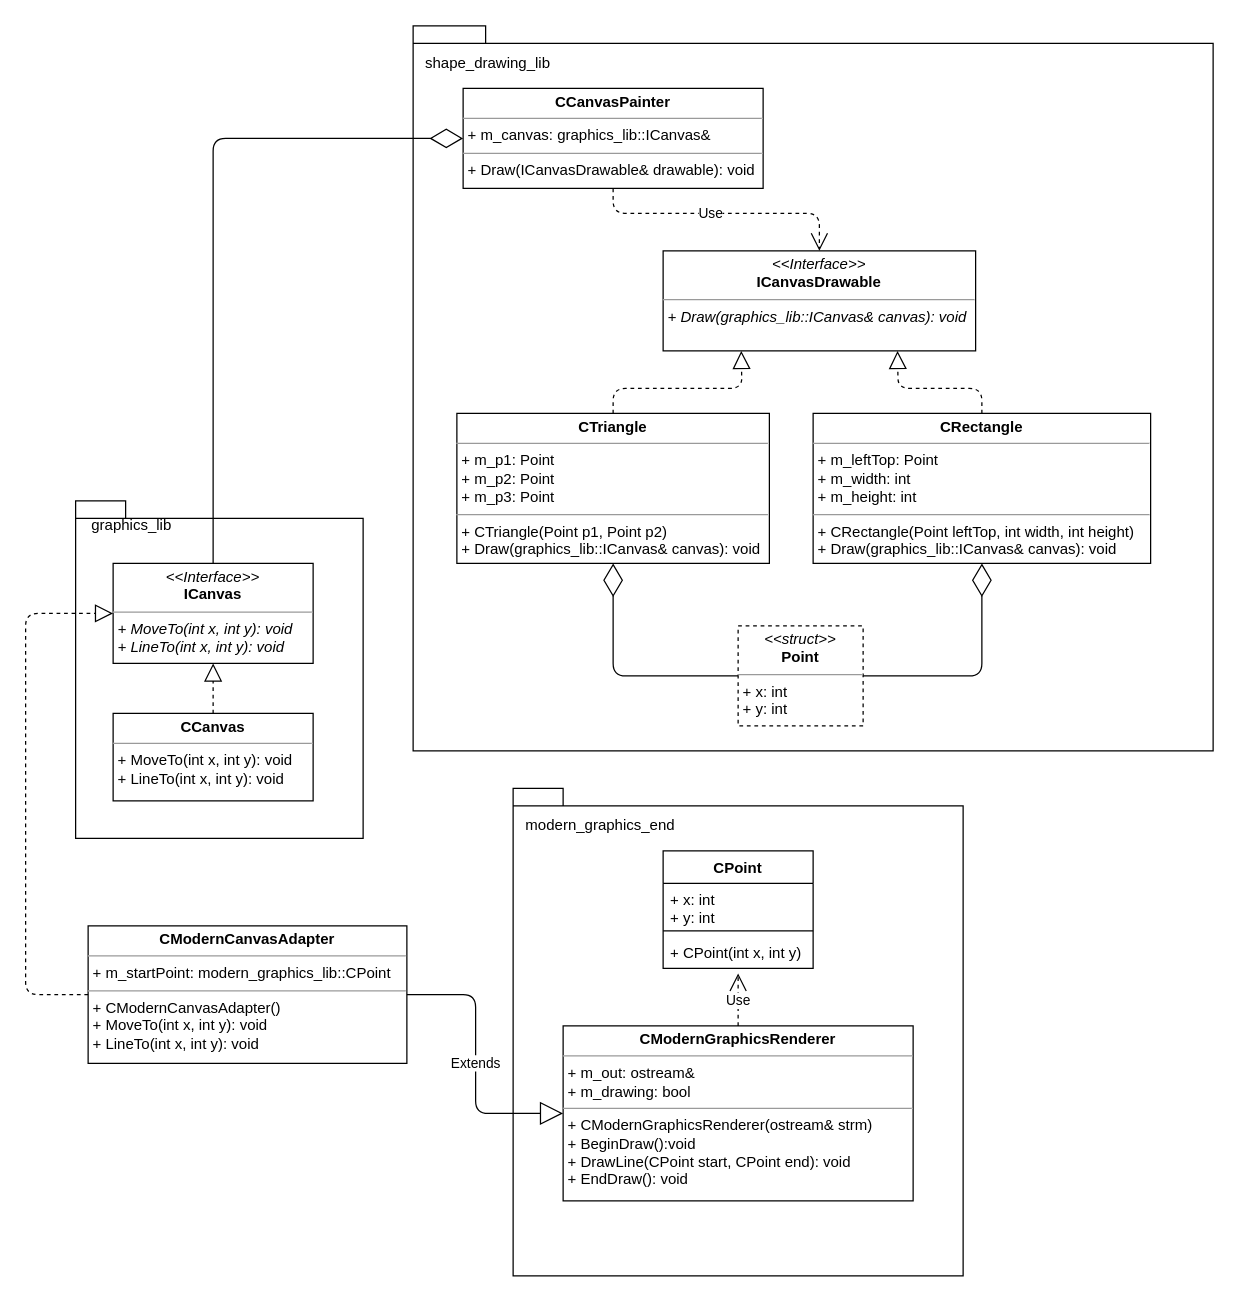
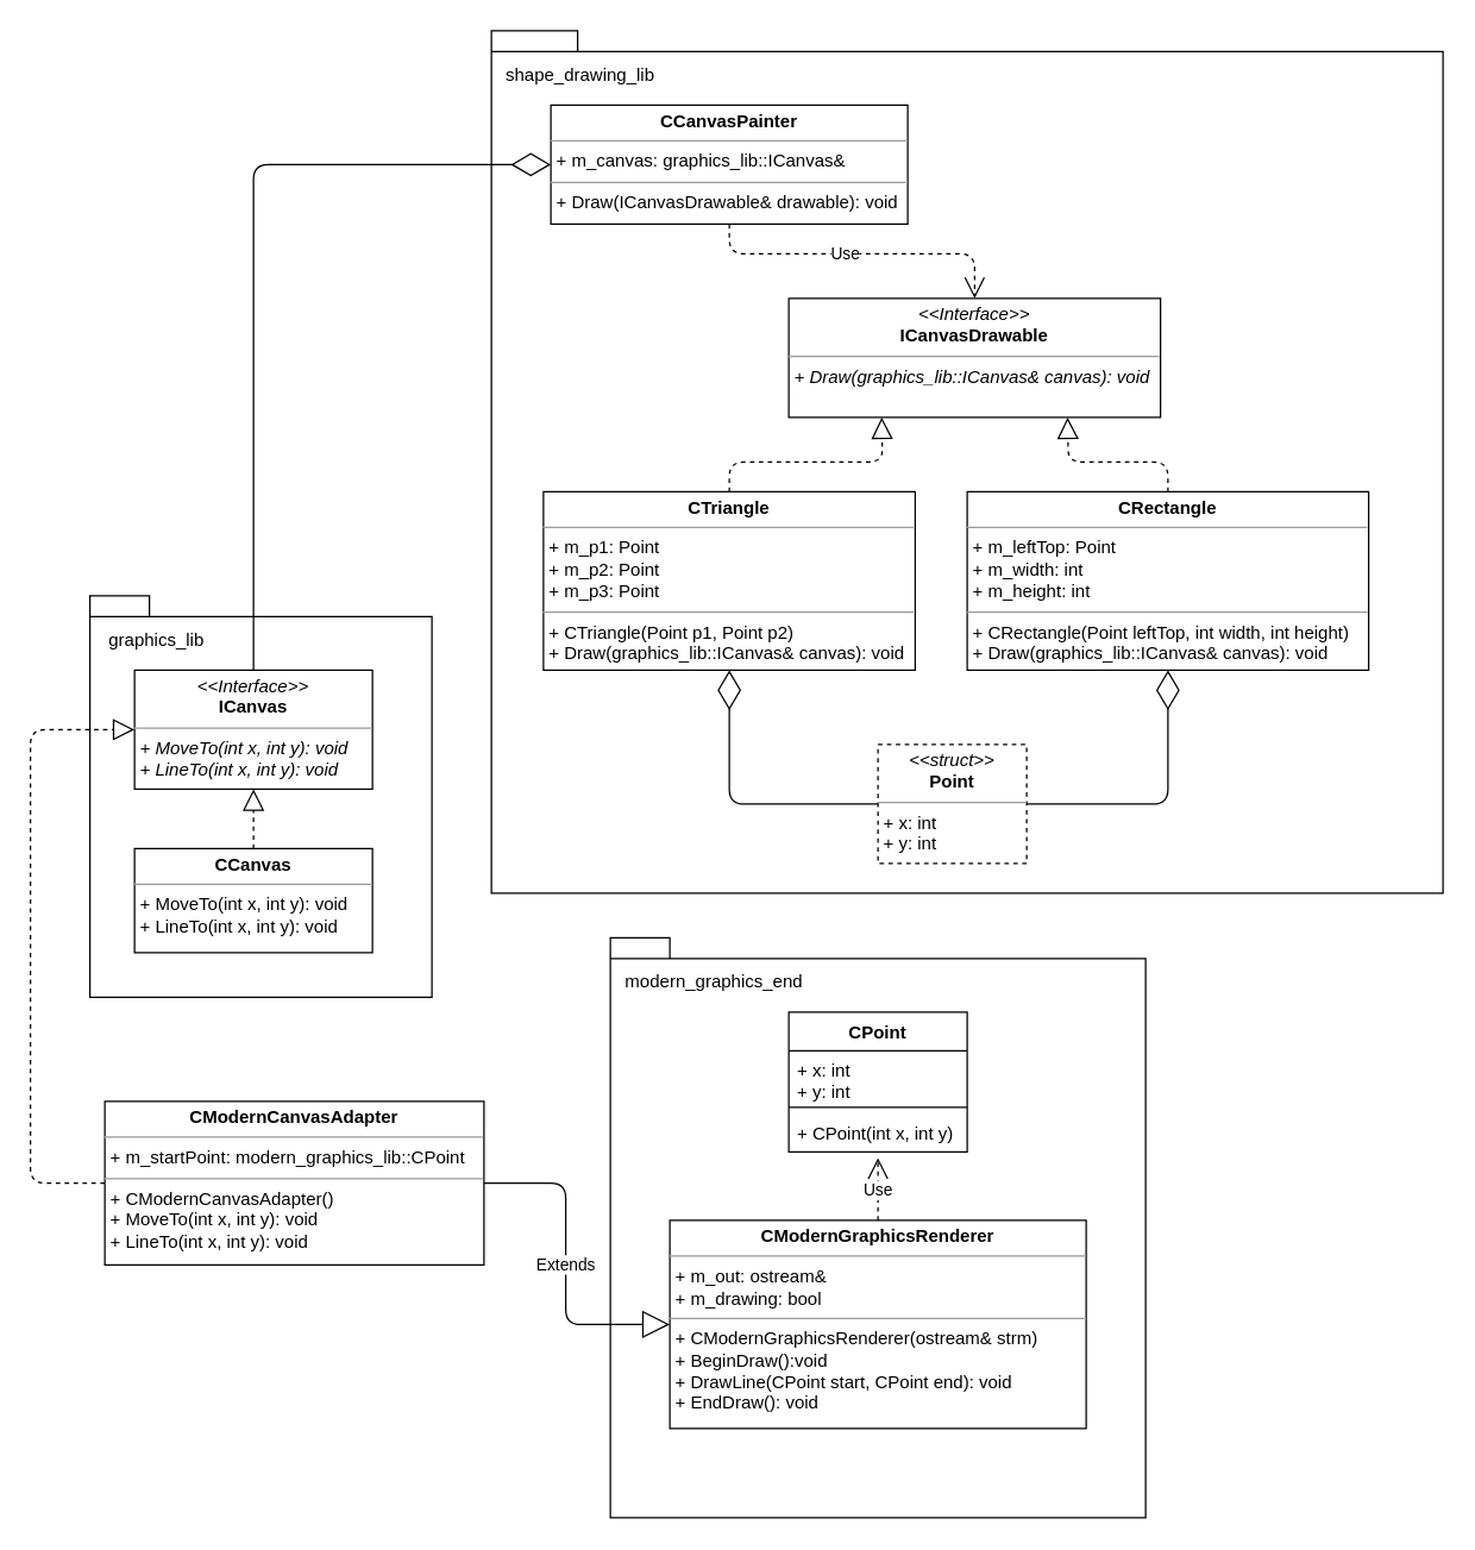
- <mxCell id="21" value="graphics_lib" style="text;html=1;strokeColor=none;fillColor=none;align=center;verticalAlign=middle;whiteSpace=wrap;rounded=0;" vertex="1" parent="1"><mxGeometry x="70" y="410" width="70" height="20" as="geometry" /></mxCell>
+ <mxCell id="21" value="graphics_lib" style="text;html=1;strokeColor=none;fillColor=none;align=center;verticalAlign=middle;whiteSpace=wrap;rounded=0;" vertex="1" parent="1"><mxGeometry x="70" y="420" width="70" height="20" as="geometry" /></mxCell>
